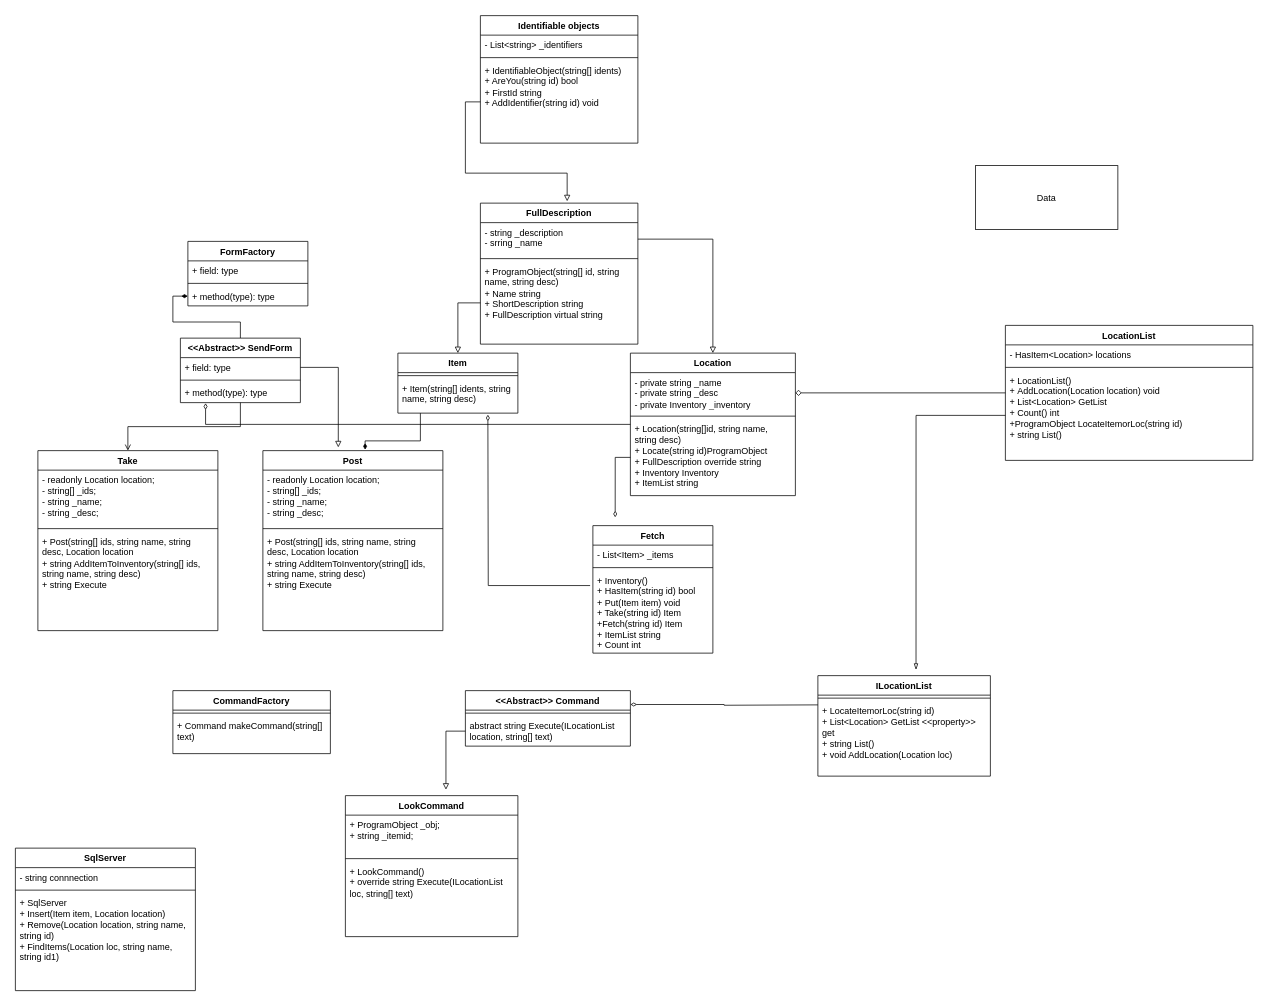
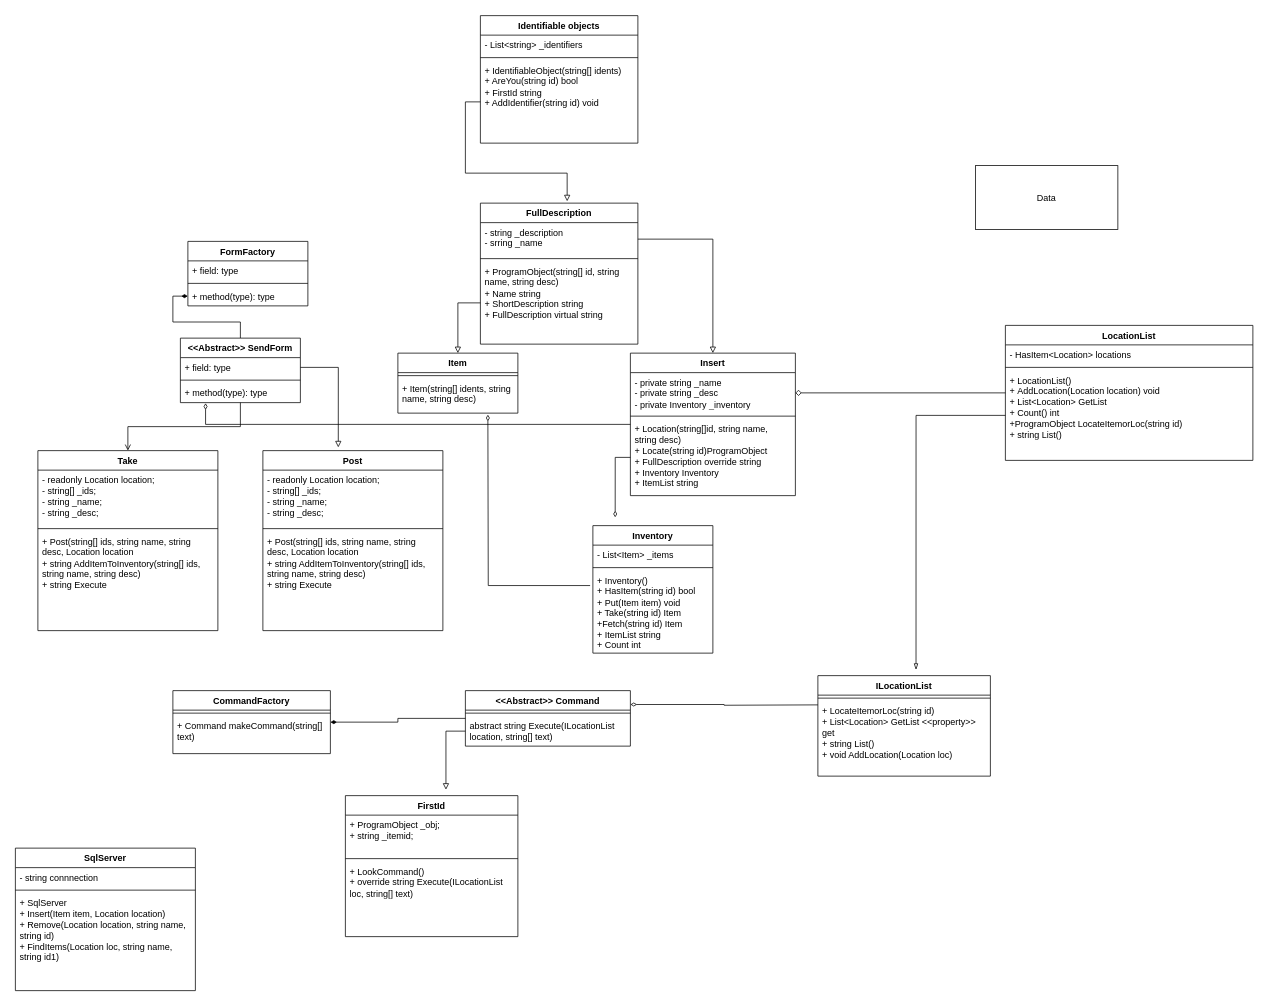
- <mxCell id="9" value="Location" style="swimlane;fontStyle=1;align=center;verticalAlign=top;childLayout=stackLayout;horizontal=1;startSize=26;horizontalStack=0;resizeParent=1;resizeParentMax=0;resizeLast=0;collapsible=1;marginBottom=0;whiteSpace=wrap;html=1;" parent="1" vertex="1"><mxGeometry x="840" y="470" width="220" height="190" as="geometry" /></mxCell>
+ <mxCell id="9" value="Insert" style="swimlane;fontStyle=1;align=center;verticalAlign=top;childLayout=stackLayout;horizontal=1;startSize=26;horizontalStack=0;resizeParent=1;resizeParentMax=0;resizeLast=0;collapsible=1;marginBottom=0;whiteSpace=wrap;html=1;" parent="1" vertex="1"><mxGeometry x="840" y="470" width="220" height="190" as="geometry" /></mxCell>
- <mxCell id="42" style="edgeStyle=orthogonalEdgeStyle;rounded=0;orthogonalLoop=1;jettySize=auto;html=1;entryX=0.568;entryY=-0.005;entryDx=0;entryDy=0;entryPerimeter=0;endArrow=diamondThin;endFill=1;" parent="1" source="2" target="21" edge="1"><mxGeometry relative="1" as="geometry"><Array as="points"><mxPoint x="560" y="587" /><mxPoint x="486" y="587" /></Array></mxGeometry></mxCell>
- <mxCell id="5" value="Fetch" style="swimlane;fontStyle=1;align=center;verticalAlign=top;childLayout=stackLayout;horizontal=1;startSize=26;horizontalStack=0;resizeParent=1;resizeParentMax=0;resizeLast=0;collapsible=1;marginBottom=0;whiteSpace=wrap;html=1;" parent="1" vertex="1"><mxGeometry x="790" y="700" width="160" height="170" as="geometry" /></mxCell>
+ <mxCell id="5" value="Inventory" style="swimlane;fontStyle=1;align=center;verticalAlign=top;childLayout=stackLayout;horizontal=1;startSize=26;horizontalStack=0;resizeParent=1;resizeParentMax=0;resizeLast=0;collapsible=1;marginBottom=0;whiteSpace=wrap;html=1;" parent="1" vertex="1"><mxGeometry x="790" y="700" width="160" height="170" as="geometry" /></mxCell>
+ <mxCell id="13" style="edgeStyle=orthogonalEdgeStyle;rounded=0;orthogonalLoop=1;jettySize=auto;html=1;entryX=1;entryY=0.5;entryDx=0;entryDy=0;endArrow=diamondThin;endFill=1;" parent="1" source="14" target="39" edge="1"><mxGeometry relative="1" as="geometry" /></mxCell>
- <mxCell id="17" value="LookCommand" style="swimlane;fontStyle=1;align=center;verticalAlign=top;childLayout=stackLayout;horizontal=1;startSize=26;horizontalStack=0;resizeParent=1;resizeParentMax=0;resizeLast=0;collapsible=1;marginBottom=0;whiteSpace=wrap;html=1;" parent="1" vertex="1"><mxGeometry x="460" y="1060" width="230" height="188" as="geometry" /></mxCell>
+ <mxCell id="17" value="FirstId" style="swimlane;fontStyle=1;align=center;verticalAlign=top;childLayout=stackLayout;horizontal=1;startSize=26;horizontalStack=0;resizeParent=1;resizeParentMax=0;resizeLast=0;collapsible=1;marginBottom=0;whiteSpace=wrap;html=1;" parent="1" vertex="1"><mxGeometry x="460" y="1060" width="230" height="188" as="geometry" /></mxCell>
